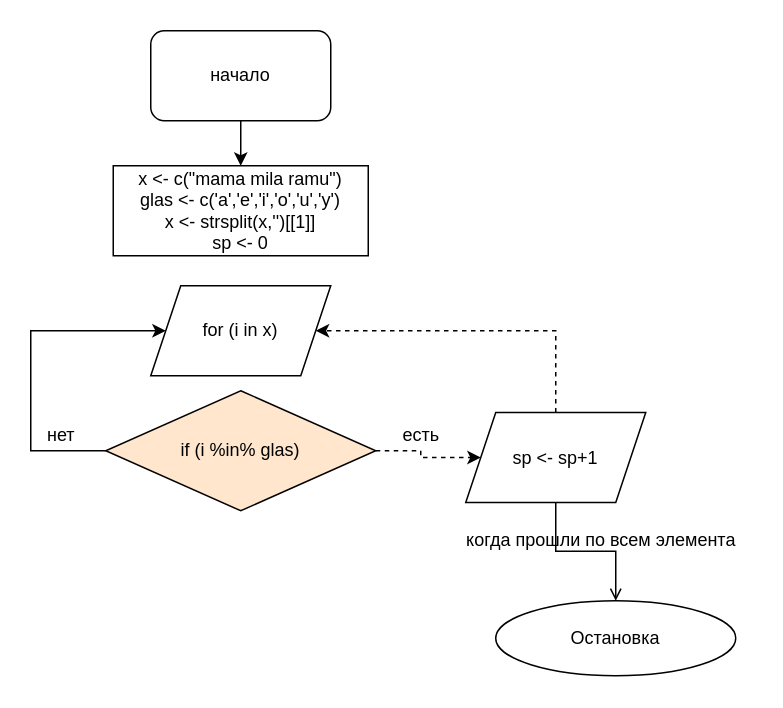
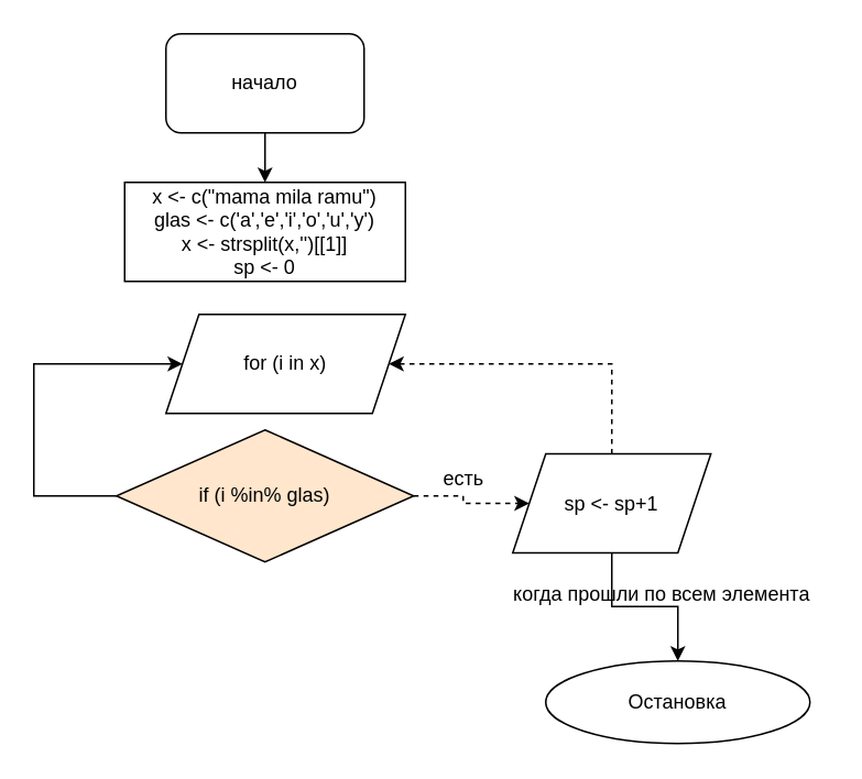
- <mxCell id="14" value="for (i in x)" style="shape=parallelogram;perimeter=parallelogramPerimeter;whiteSpace=wrap;html=1;fixedSize=1;" parent="1" vertex="1"><mxGeometry x="100" y="190" width="120" height="60" as="geometry" /></mxCell>
+ <mxCell id="14" value="for (i in x)" style="shape=parallelogram;perimeter=parallelogramPerimeter;whiteSpace=wrap;html=1;fixedSize=1;" parent="1" vertex="1"><mxGeometry x="100" y="190" width="145" height="60" as="geometry" /></mxCell>
- <mxCell id="7" value="нет" style="text;html=1;align=center;verticalAlign=middle;resizable=0;points=[];autosize=1;" parent="1" vertex="1"><mxGeometry x="25" y="280" width="30" height="20" as="geometry" /></mxCell>
- <mxCell id="10" style="edgeStyle=orthogonalEdgeStyle;rounded=0;orthogonalLoop=1;jettySize=auto;html=1;entryX=0.5;entryY=0;entryDx=0;entryDy=0;endArrow=open;" parent="1" source="12" target="13" edge="1"><mxGeometry relative="1" as="geometry"><Array as="points"><mxPoint x="370" y="367" /><mxPoint x="410" y="367" /></Array></mxGeometry></mxCell>
+ <mxCell id="10" style="edgeStyle=orthogonalEdgeStyle;rounded=0;orthogonalLoop=1;jettySize=auto;html=1;entryX=0.5;entryY=0;entryDx=0;entryDy=0;" parent="1" source="12" target="13" edge="1"><mxGeometry relative="1" as="geometry"><Array as="points"><mxPoint x="370" y="367" /><mxPoint x="410" y="367" /></Array></mxGeometry></mxCell>
